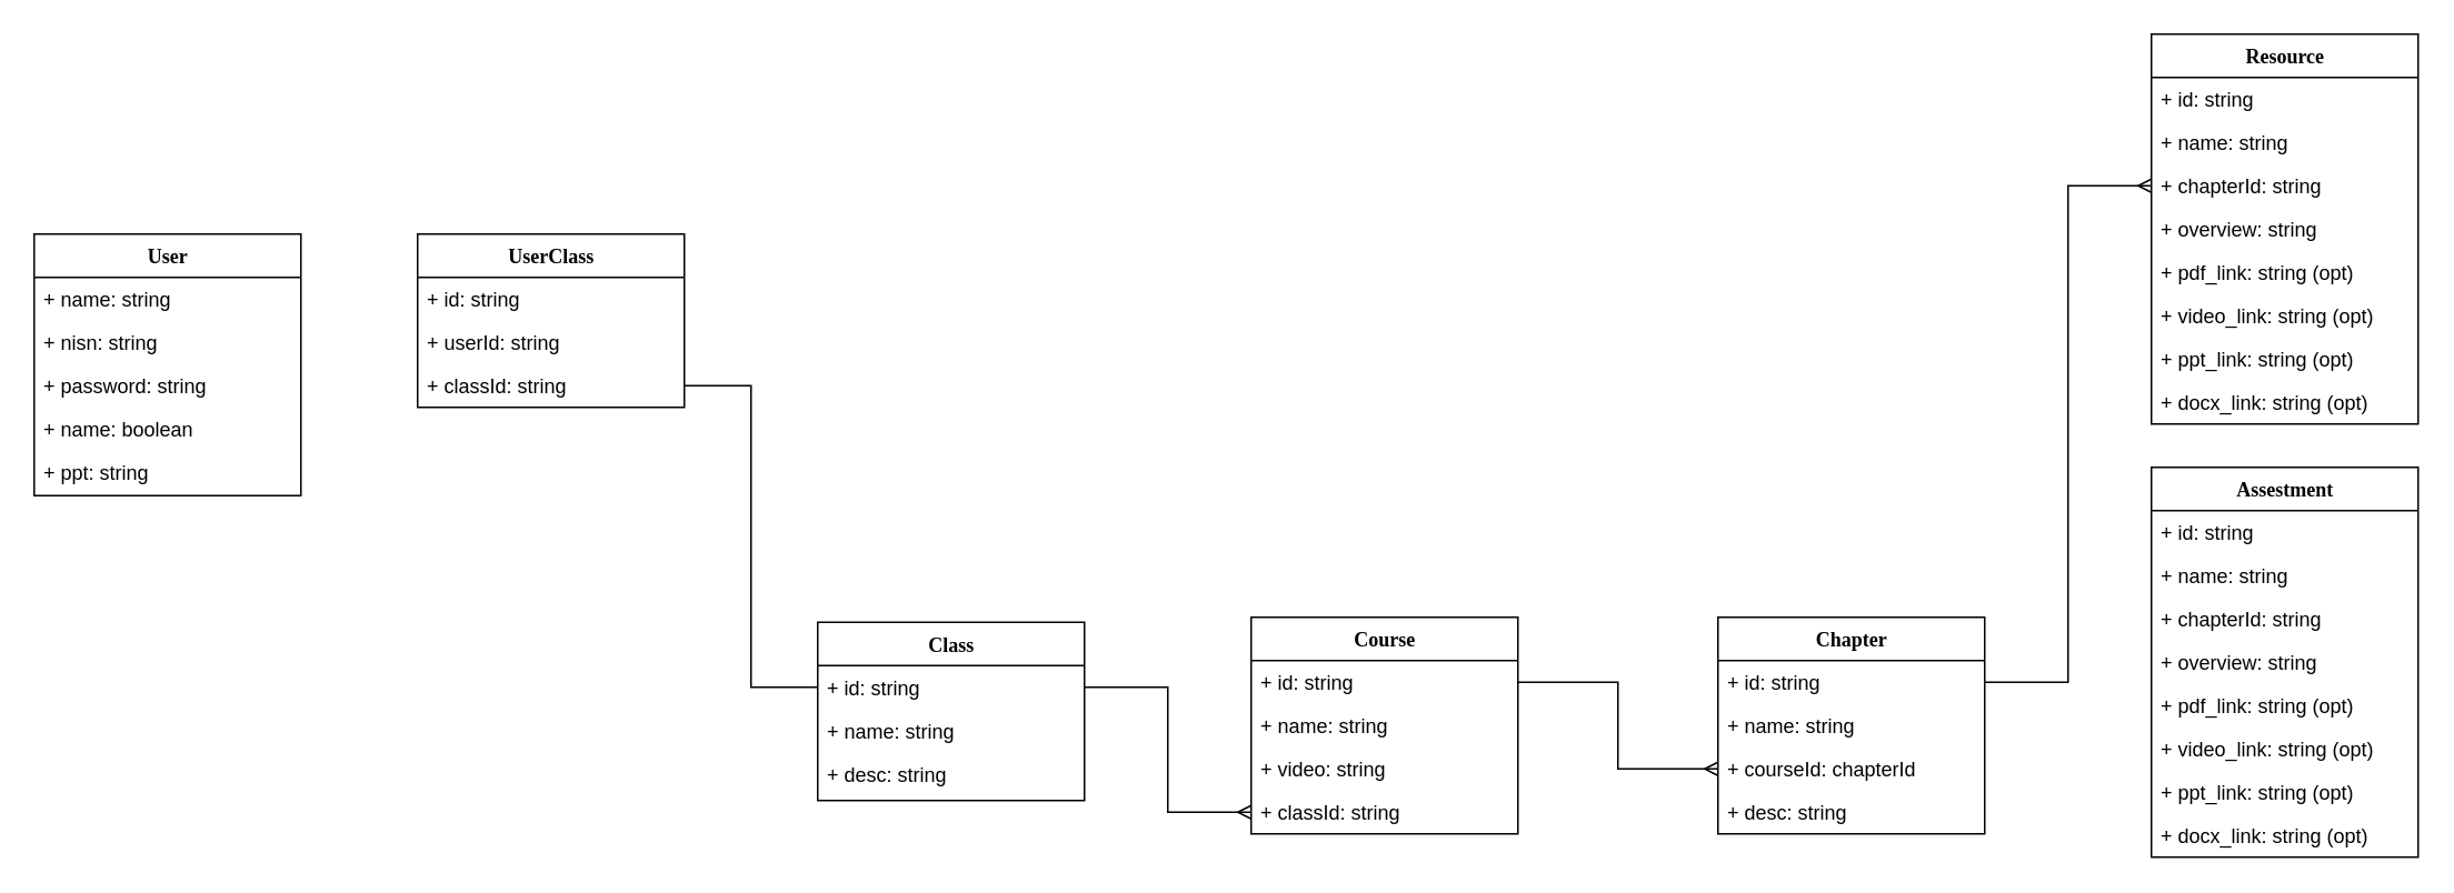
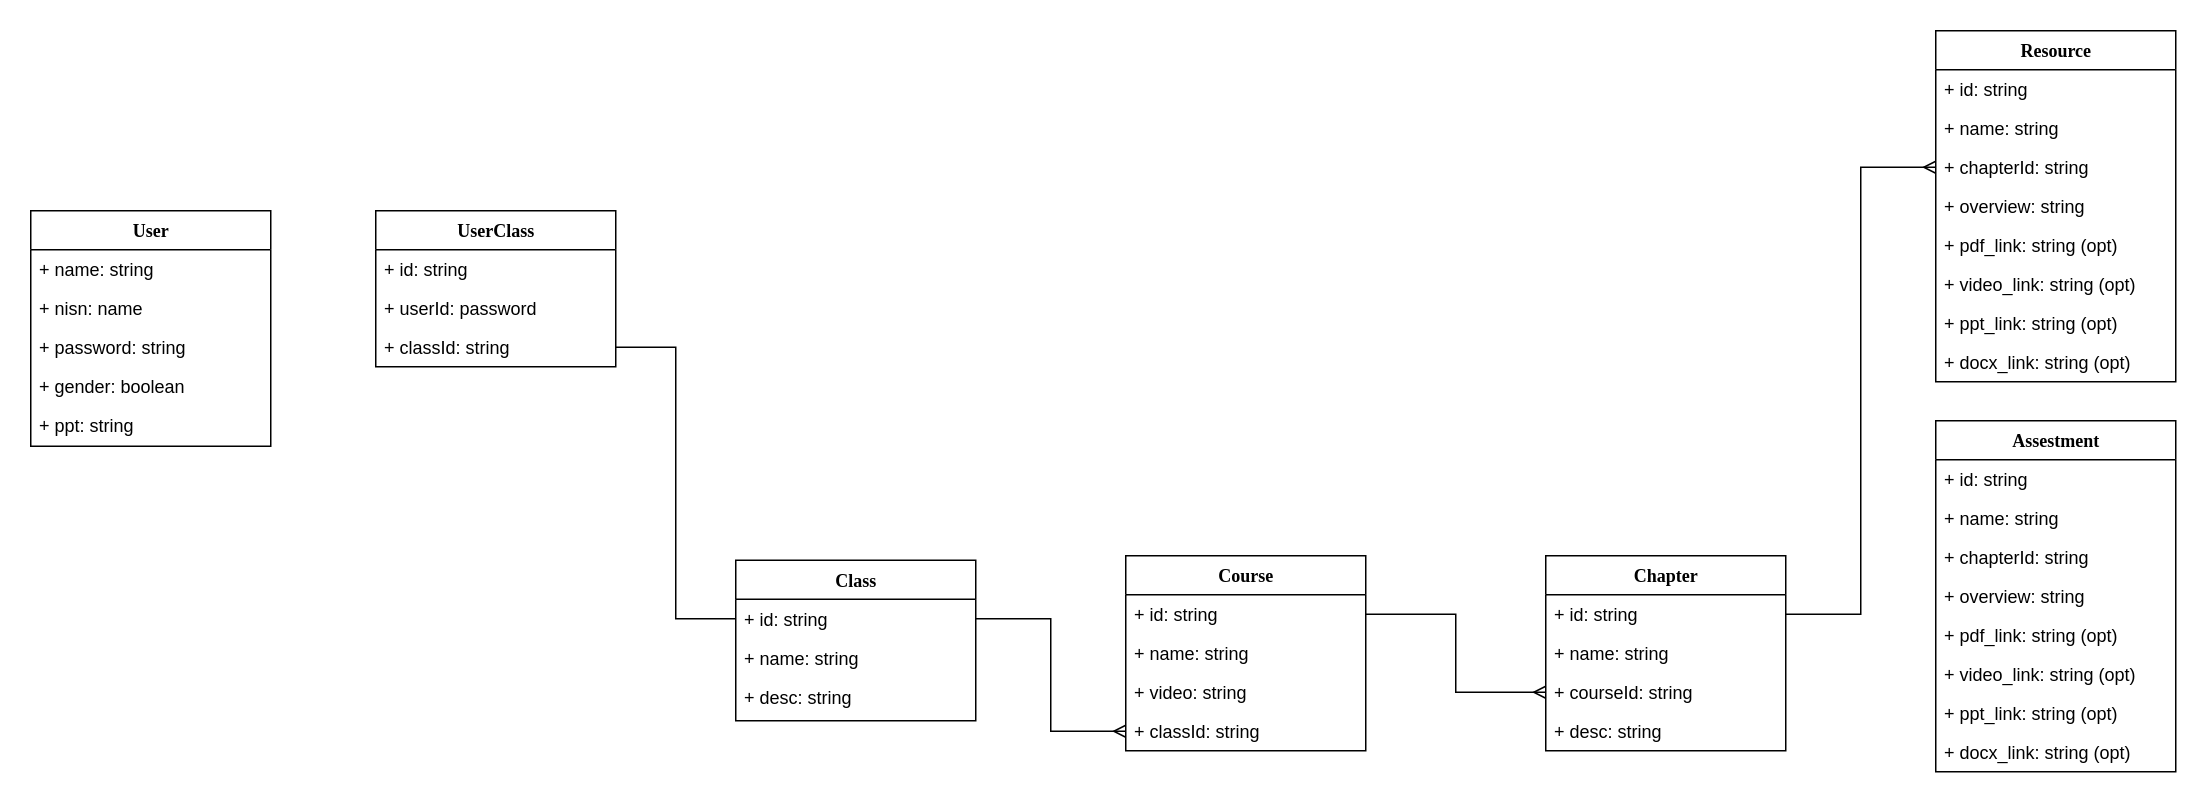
- <mxCell id="4" value="+ nisn: string" style="text;html=1;strokeColor=none;fillColor=none;align=left;verticalAlign=top;spacingLeft=4;spacingRight=4;whiteSpace=wrap;overflow=hidden;rotatable=0;points=[[0,0.5],[1,0.5]];portConstraint=eastwest;" parent="2" vertex="1"><mxGeometry y="52" width="160" height="26" as="geometry" /></mxCell>
+ <mxCell id="4" value="+ nisn: name" style="text;html=1;strokeColor=none;fillColor=none;align=left;verticalAlign=top;spacingLeft=4;spacingRight=4;whiteSpace=wrap;overflow=hidden;rotatable=0;points=[[0,0.5],[1,0.5]];portConstraint=eastwest;" parent="2" vertex="1"><mxGeometry y="52" width="160" height="26" as="geometry" /></mxCell>
- <mxCell id="10" value="+ userId: string" style="text;html=1;strokeColor=none;fillColor=none;align=left;verticalAlign=top;spacingLeft=4;spacingRight=4;whiteSpace=wrap;overflow=hidden;rotatable=0;points=[[0,0.5],[1,0.5]];portConstraint=eastwest;" vertex="1" parent="8"><mxGeometry y="52" width="160" height="26" as="geometry" /></mxCell>
+ <mxCell id="10" value="+ userId: password" style="text;html=1;strokeColor=none;fillColor=none;align=left;verticalAlign=top;spacingLeft=4;spacingRight=4;whiteSpace=wrap;overflow=hidden;rotatable=0;points=[[0,0.5],[1,0.5]];portConstraint=eastwest;" vertex="1" parent="8"><mxGeometry y="52" width="160" height="26" as="geometry" /></mxCell>
- <mxCell id="6" value="+ name: boolean" style="text;html=1;strokeColor=none;fillColor=none;align=left;verticalAlign=top;spacingLeft=4;spacingRight=4;whiteSpace=wrap;overflow=hidden;rotatable=0;points=[[0,0.5],[1,0.5]];portConstraint=eastwest;" parent="2" vertex="1"><mxGeometry y="104" width="160" height="26" as="geometry" /></mxCell>
+ <mxCell id="6" value="+ gender: boolean" style="text;html=1;strokeColor=none;fillColor=none;align=left;verticalAlign=top;spacingLeft=4;spacingRight=4;whiteSpace=wrap;overflow=hidden;rotatable=0;points=[[0,0.5],[1,0.5]];portConstraint=eastwest;" parent="2" vertex="1"><mxGeometry y="104" width="160" height="26" as="geometry" /></mxCell>
- <mxCell id="25" value="+ courseId: chapterId&lt;div&gt;&lt;br&gt;&lt;/div&gt;" style="text;html=1;strokeColor=none;fillColor=none;align=left;verticalAlign=top;spacingLeft=4;spacingRight=4;whiteSpace=wrap;overflow=hidden;rotatable=0;points=[[0,0.5],[1,0.5]];portConstraint=eastwest;" vertex="1" parent="22"><mxGeometry y="78" width="160" height="26" as="geometry" /></mxCell>
+ <mxCell id="25" value="+ courseId: string&lt;div&gt;&lt;br&gt;&lt;/div&gt;" style="text;html=1;strokeColor=none;fillColor=none;align=left;verticalAlign=top;spacingLeft=4;spacingRight=4;whiteSpace=wrap;overflow=hidden;rotatable=0;points=[[0,0.5],[1,0.5]];portConstraint=eastwest;" vertex="1" parent="22"><mxGeometry y="78" width="160" height="26" as="geometry" /></mxCell>
